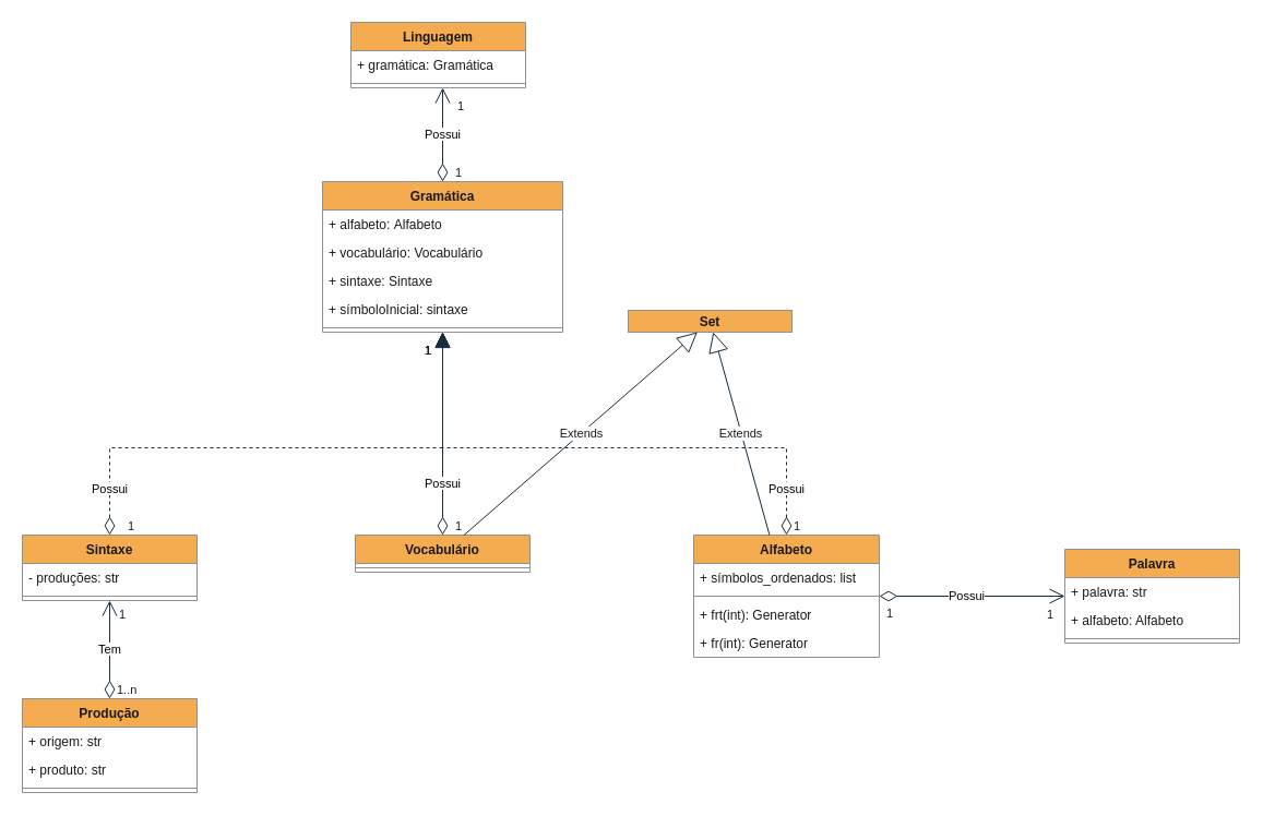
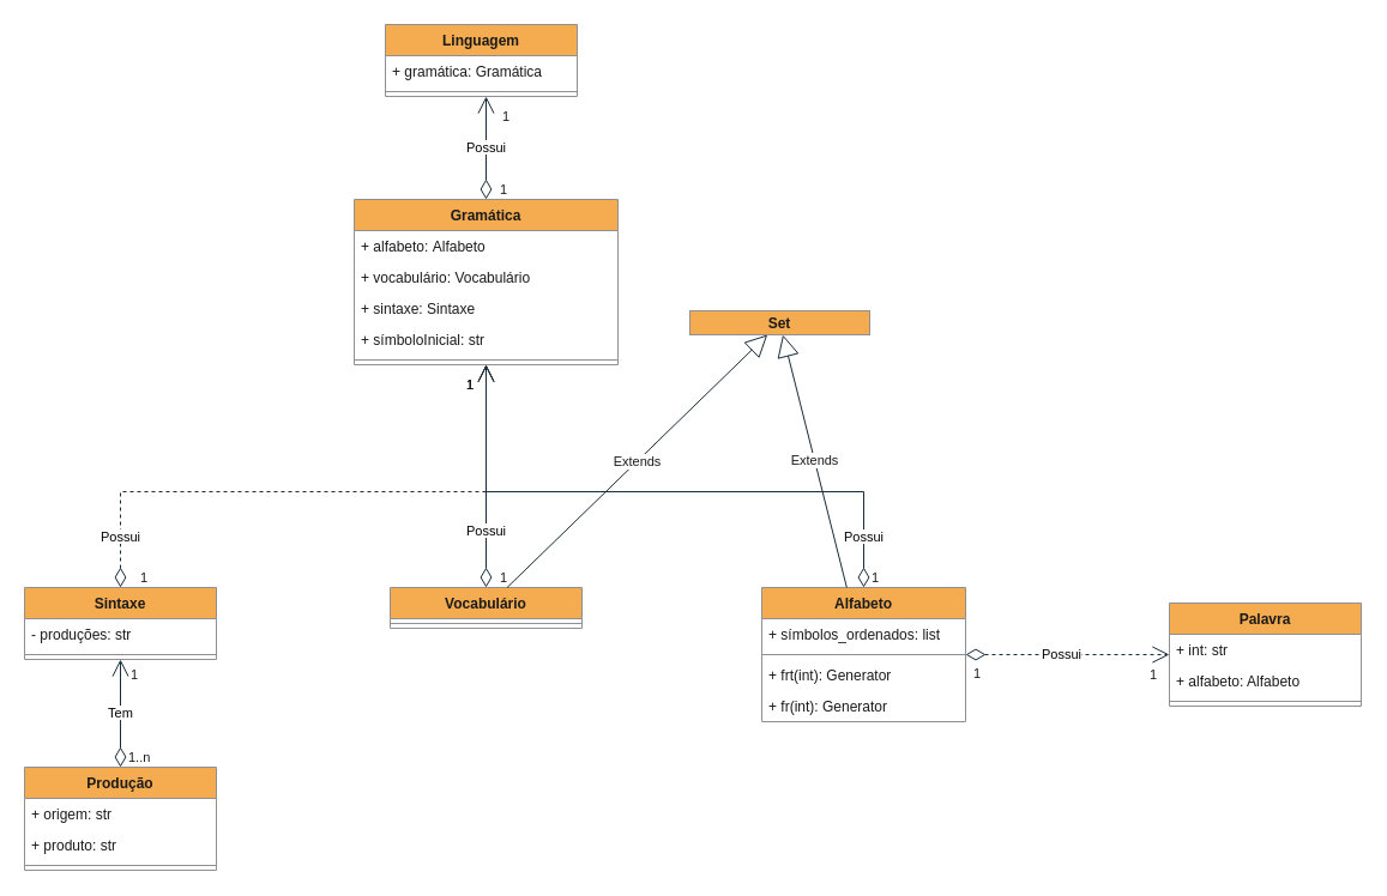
- <mxCell id="24" value="+ símboloInicial:&amp;nbsp;sintaxe" style="text;strokeColor=none;fillColor=none;align=left;verticalAlign=top;spacingLeft=4;spacingRight=4;overflow=hidden;rotatable=0;points=[[0,0.5],[1,0.5]];portConstraint=eastwest;whiteSpace=wrap;html=1;labelBackgroundColor=none;fontColor=#1A1A1A;" parent="20" vertex="1"><mxGeometry y="104" width="220" height="26" as="geometry" /></mxCell>
+ <mxCell id="24" value="+ símboloInicial:&amp;nbsp;str" style="text;strokeColor=none;fillColor=none;align=left;verticalAlign=top;spacingLeft=4;spacingRight=4;overflow=hidden;rotatable=0;points=[[0,0.5],[1,0.5]];portConstraint=eastwest;whiteSpace=wrap;html=1;labelBackgroundColor=none;fontColor=#1A1A1A;" parent="20" vertex="1"><mxGeometry y="104" width="220" height="26" as="geometry" /></mxCell>
- <mxCell id="44" value="&lt;p style=&quot;margin:0px;margin-top:4px;text-align:center;&quot;&gt;&lt;b&gt;Set&lt;/b&gt;&lt;/p&gt;" style="verticalAlign=top;align=left;overflow=fill;html=1;whiteSpace=wrap;labelBackgroundColor=none;fillColor=#F5AB50;strokeColor=#909090;fontColor=#1A1A1A;" vertex="1" parent="1"><mxGeometry x="575" y="284" width="150" height="20" as="geometry" /></mxCell>
+ <mxCell id="44" value="&lt;p style=&quot;margin:0px;margin-top:4px;text-align:center;&quot;&gt;&lt;b&gt;Set&lt;/b&gt;&lt;/p&gt;" style="verticalAlign=top;align=left;overflow=fill;html=1;whiteSpace=wrap;labelBackgroundColor=none;fillColor=#F5AB50;strokeColor=#909090;fontColor=#1A1A1A;" vertex="1" parent="1"><mxGeometry x="575" y="259" width="150" height="20" as="geometry" /></mxCell>
- <mxCell id="38" value="&lt;span style=&quot;background-color: rgb(255, 255, 255);&quot;&gt;Possui&lt;/span&gt;" style="endArrow=open;html=1;endSize=12;startArrow=diamondThin;startSize=14;startFill=0;edgeStyle=orthogonalEdgeStyle;rounded=0;labelBackgroundColor=none;strokeColor=#182E3E;fontColor=default;dashed=1;" parent="1" source="6" target="20" edge="1"><mxGeometry x="-0.832" relative="1" as="geometry"><mxPoint x="735" y="460" as="sourcePoint" /><mxPoint x="735" y="300" as="targetPoint" /><Array as="points"><mxPoint x="720" y="410" /><mxPoint x="405" y="410" /></Array><mxPoint as="offset" /></mxGeometry></mxCell>
+ <mxCell id="38" value="&lt;span style=&quot;background-color: rgb(255, 255, 255);&quot;&gt;Possui&lt;/span&gt;" style="endArrow=open;html=1;endSize=12;startArrow=diamondThin;startSize=14;startFill=0;edgeStyle=orthogonalEdgeStyle;rounded=0;labelBackgroundColor=none;strokeColor=#182E3E;fontColor=default;" parent="1" source="6" target="20" edge="1"><mxGeometry x="-0.832" relative="1" as="geometry"><mxPoint x="735" y="460" as="sourcePoint" /><mxPoint x="735" y="300" as="targetPoint" /><Array as="points"><mxPoint x="720" y="410" /><mxPoint x="405" y="410" /></Array><mxPoint as="offset" /></mxGeometry></mxCell>
- <mxCell id="35" value="&lt;span style=&quot;background-color: rgb(255, 255, 255);&quot;&gt;Possui&lt;/span&gt;" style="endArrow=block;html=1;endSize=12;startArrow=diamondThin;startSize=14;startFill=0;edgeStyle=orthogonalEdgeStyle;rounded=0;labelBackgroundColor=none;strokeColor=#182E3E;fontColor=default;" parent="1" source="14" target="20" edge="1"><mxGeometry x="-0.5" relative="1" as="geometry"><mxPoint x="465" y="660" as="sourcePoint" /><mxPoint x="645" y="660" as="targetPoint" /><mxPoint as="offset" /></mxGeometry></mxCell>
+ <mxCell id="35" value="&lt;span style=&quot;background-color: rgb(255, 255, 255);&quot;&gt;Possui&lt;/span&gt;" style="endArrow=open;html=1;endSize=12;startArrow=diamondThin;startSize=14;startFill=0;edgeStyle=orthogonalEdgeStyle;rounded=0;labelBackgroundColor=none;strokeColor=#182E3E;fontColor=default;" parent="1" source="14" target="20" edge="1"><mxGeometry x="-0.5" relative="1" as="geometry"><mxPoint x="465" y="660" as="sourcePoint" /><mxPoint x="645" y="660" as="targetPoint" /><mxPoint as="offset" /></mxGeometry></mxCell>
- <mxCell id="3" value="+ palavra: str" style="text;strokeColor=none;fillColor=none;align=left;verticalAlign=top;spacingLeft=4;spacingRight=4;overflow=hidden;rotatable=0;points=[[0,0.5],[1,0.5]];portConstraint=eastwest;whiteSpace=wrap;html=1;labelBackgroundColor=none;fontColor=#1A1A1A;" parent="2" vertex="1"><mxGeometry y="26" width="160" height="26" as="geometry" /></mxCell>
+ <mxCell id="3" value="+ int: str" style="text;strokeColor=none;fillColor=none;align=left;verticalAlign=top;spacingLeft=4;spacingRight=4;overflow=hidden;rotatable=0;points=[[0,0.5],[1,0.5]];portConstraint=eastwest;whiteSpace=wrap;html=1;labelBackgroundColor=none;fontColor=#1A1A1A;" parent="2" vertex="1"><mxGeometry y="26" width="160" height="26" as="geometry" /></mxCell>
- <mxCell id="47" value="&lt;span style=&quot;background-color: rgb(255, 255, 255);&quot;&gt;Possui&lt;/span&gt;" style="endArrow=open;html=1;endSize=12;startArrow=diamondThin;startSize=14;startFill=0;edgeStyle=orthogonalEdgeStyle;rounded=0;labelBackgroundColor=none;strokeColor=#182E3E;fontColor=default;" parent="1" source="6" target="2" edge="1"><mxGeometry x="-0.053" relative="1" as="geometry"><mxPoint x="455" y="710" as="sourcePoint" /><mxPoint x="885" y="670" as="targetPoint" /><mxPoint as="offset" /></mxGeometry></mxCell>
+ <mxCell id="47" value="&lt;span style=&quot;background-color: rgb(255, 255, 255);&quot;&gt;Possui&lt;/span&gt;" style="endArrow=open;html=1;endSize=12;startArrow=diamondThin;startSize=14;startFill=0;edgeStyle=orthogonalEdgeStyle;rounded=0;labelBackgroundColor=none;strokeColor=#182E3E;fontColor=default;dashed=1;" parent="1" source="6" target="2" edge="1"><mxGeometry x="-0.053" relative="1" as="geometry"><mxPoint x="455" y="710" as="sourcePoint" /><mxPoint x="885" y="670" as="targetPoint" /><mxPoint as="offset" /></mxGeometry></mxCell>
